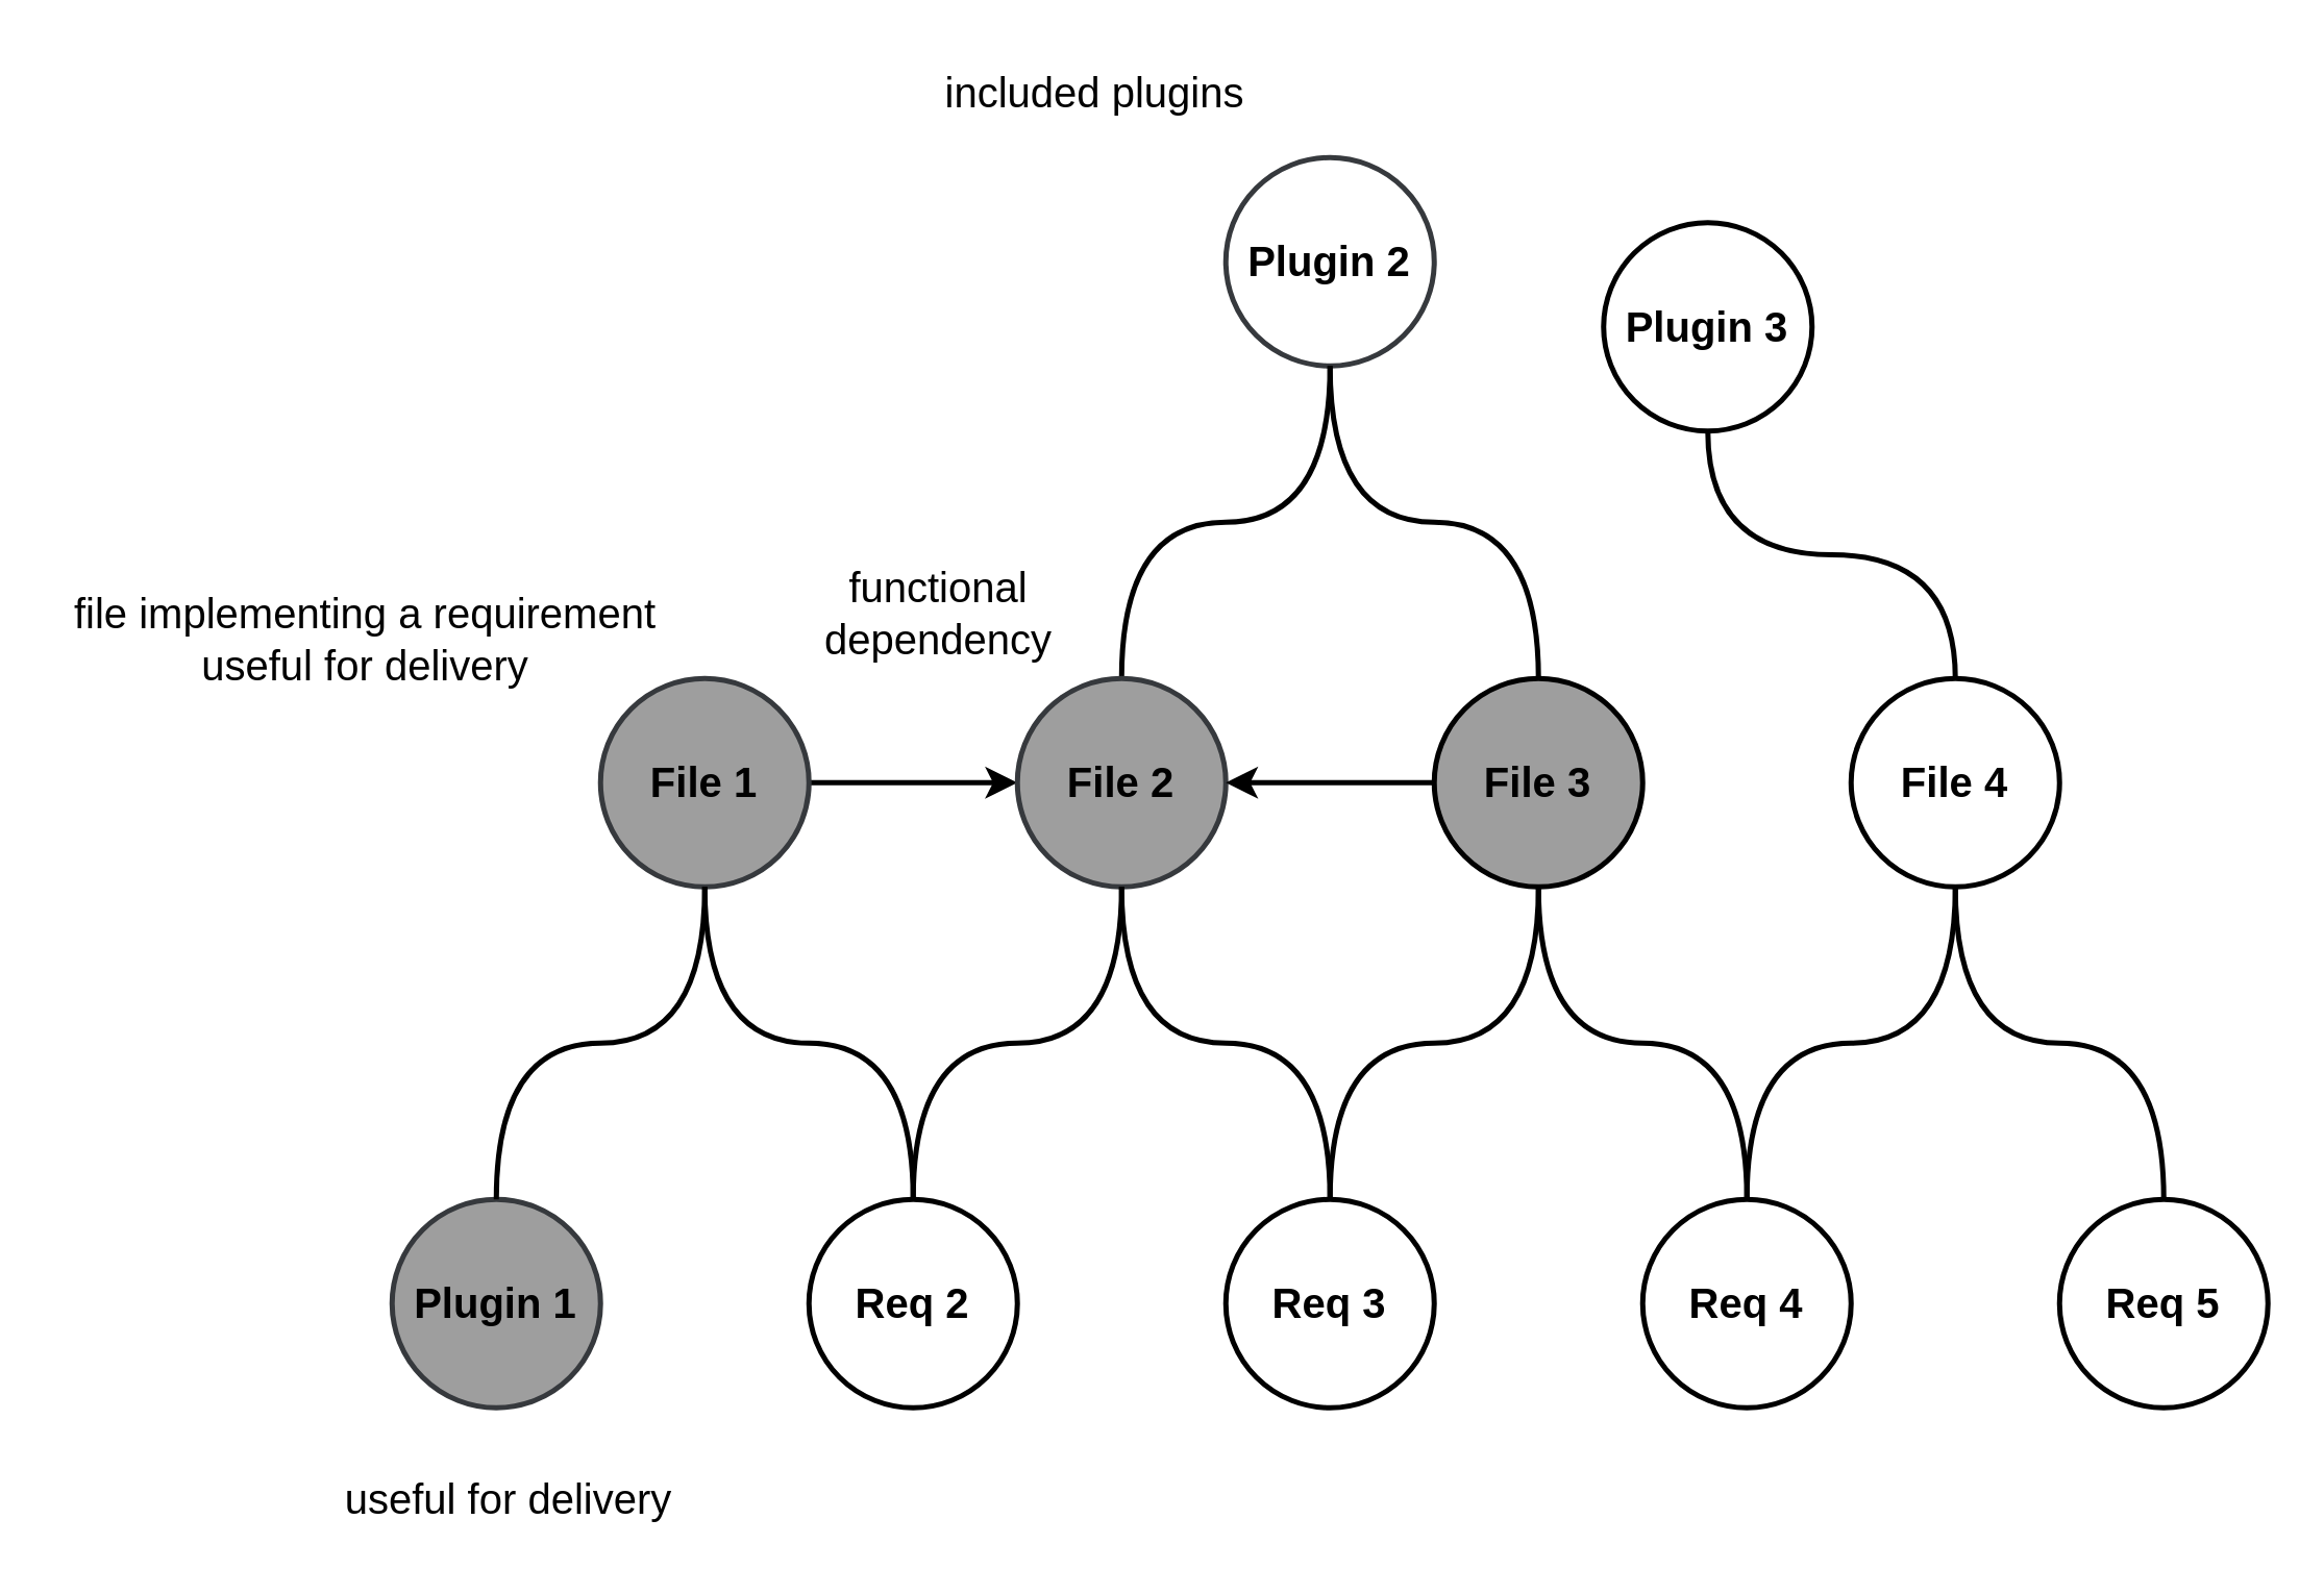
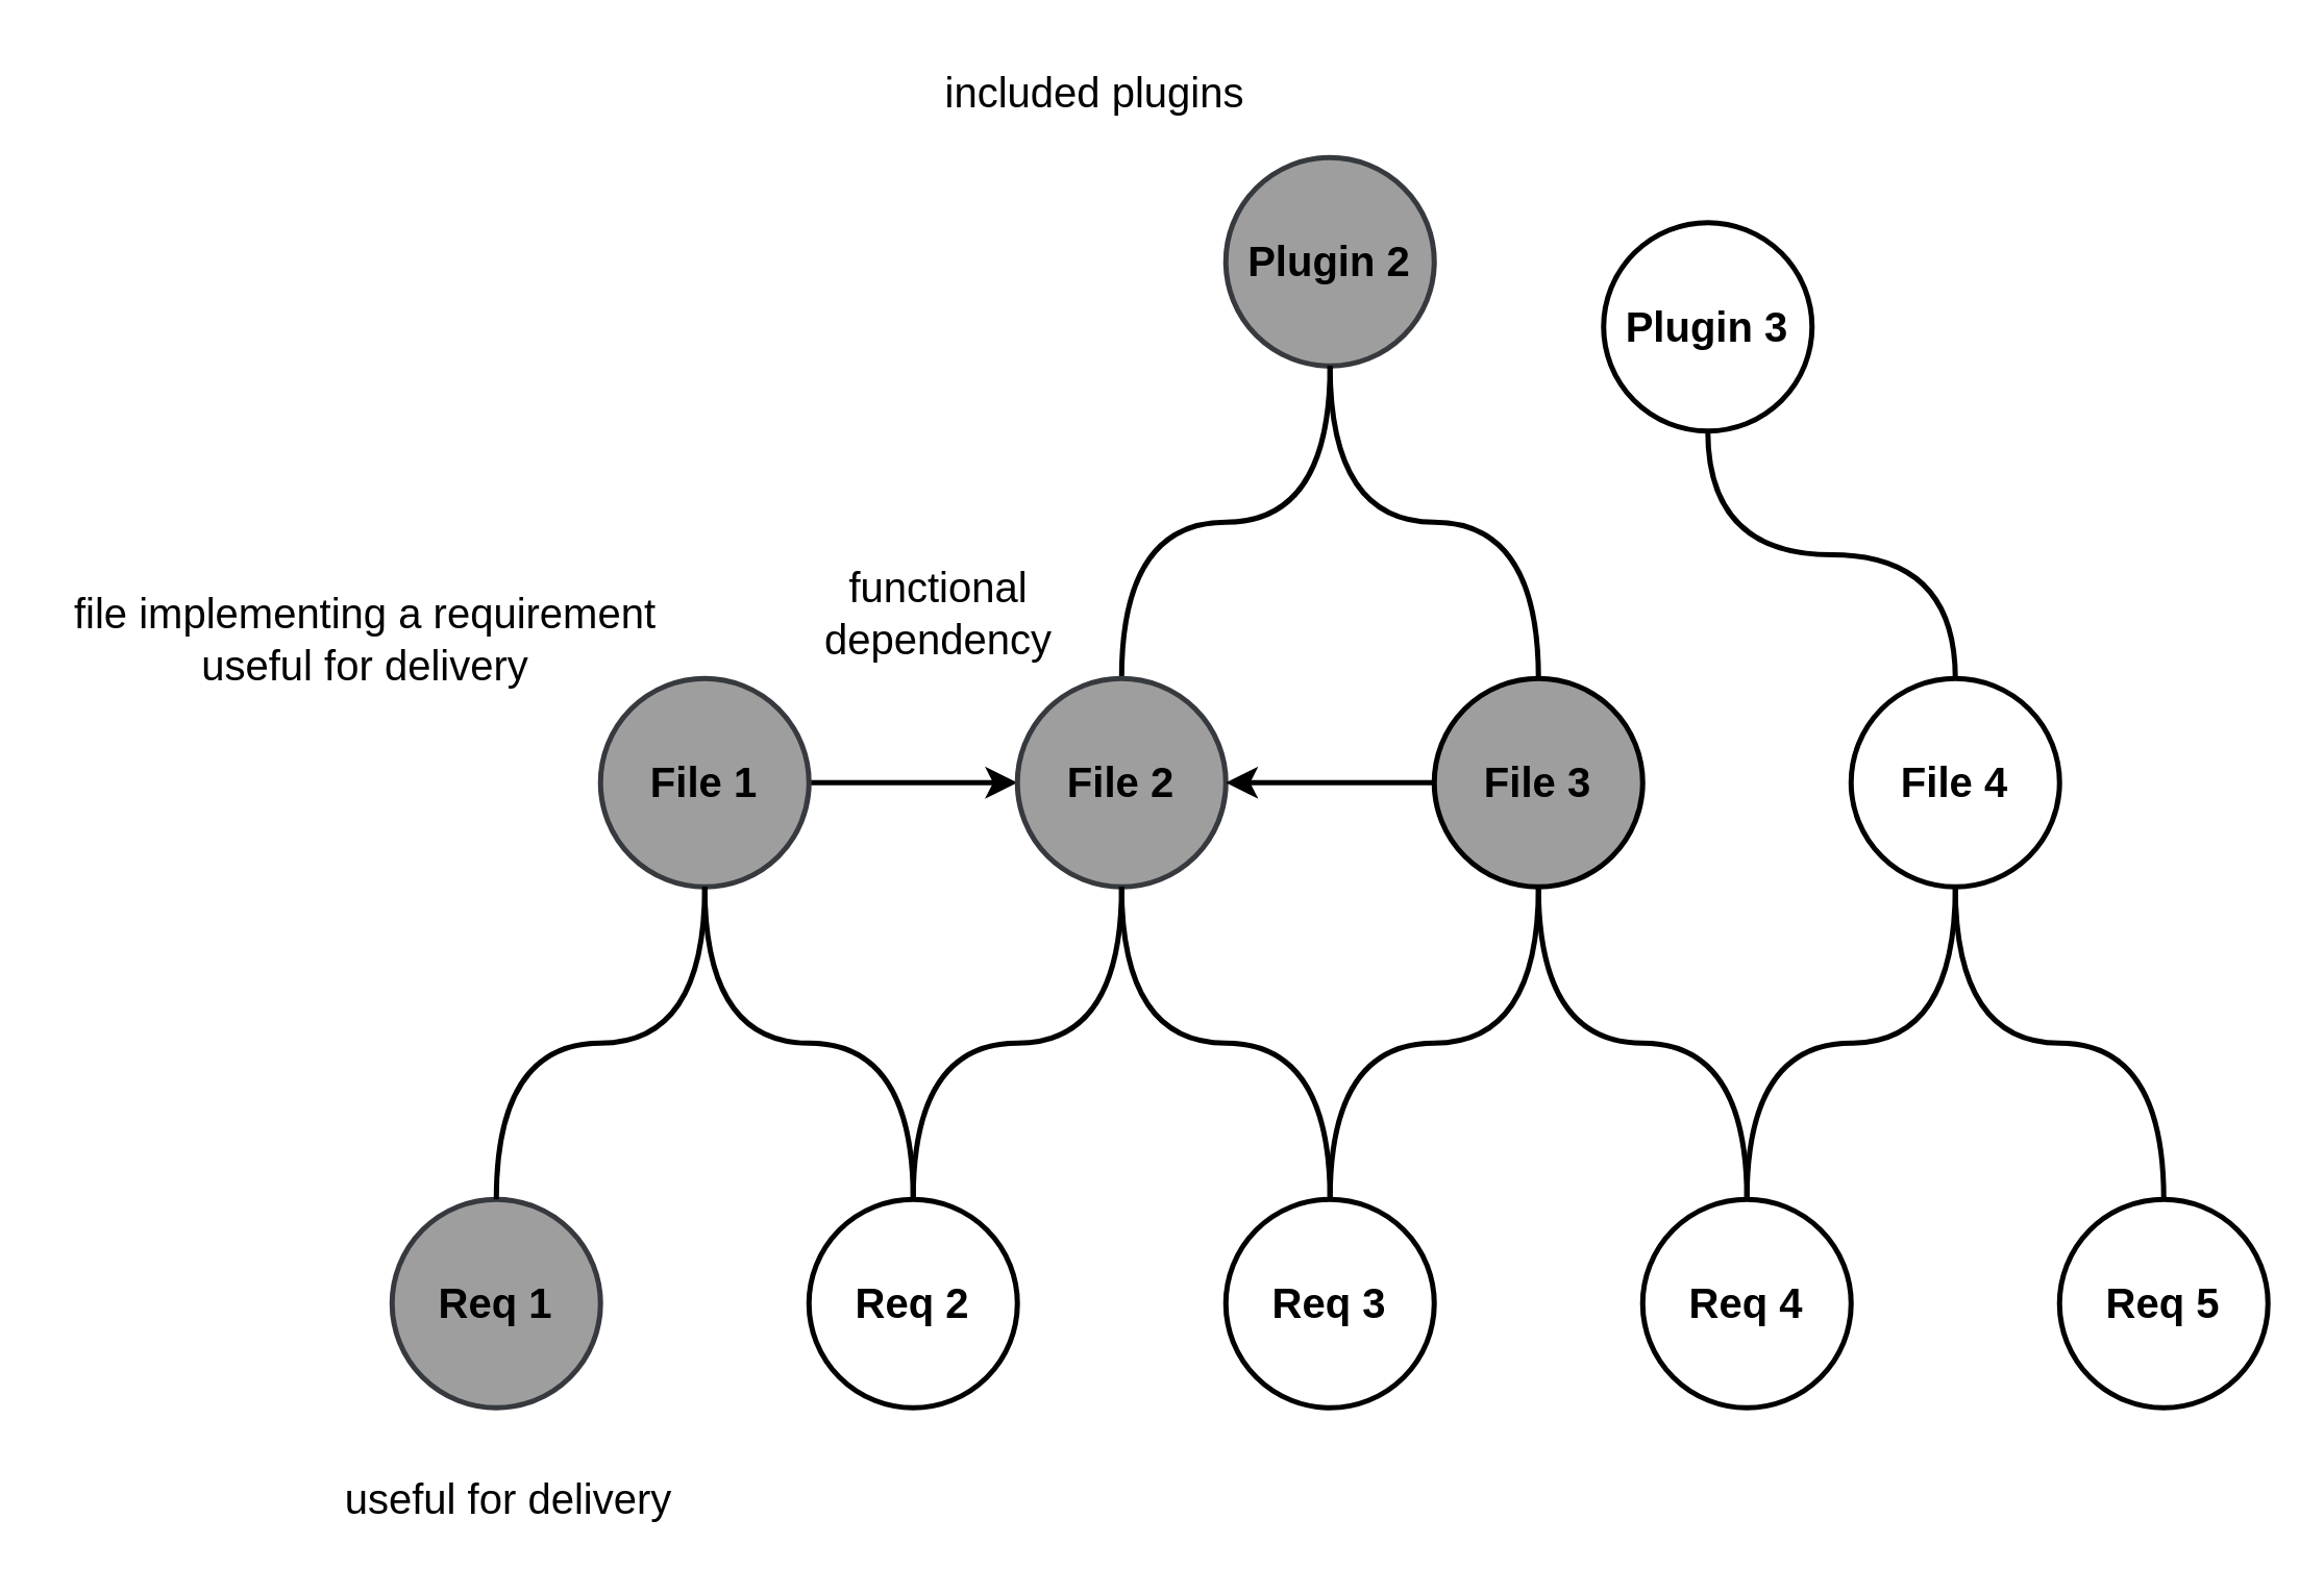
- <mxCell id="2" value="Plugin&amp;nbsp;2" style="ellipse;whiteSpace=wrap;html=1;aspect=fixed;strokeWidth=2;fontSize=16;fontStyle=1;fillColor=#ffffff;strokeColor=#36393d;" parent="1" vertex="1"><mxGeometry x="470" y="60" width="80" height="80" as="geometry" /></mxCell>
+ <mxCell id="2" value="Plugin&amp;nbsp;2" style="ellipse;whiteSpace=wrap;html=1;aspect=fixed;strokeWidth=2;fontSize=16;fontStyle=1;fillColor=#9E9E9E;strokeColor=#36393d;" parent="1" vertex="1"><mxGeometry x="470" y="60" width="80" height="80" as="geometry" /></mxCell>
- <mxCell id="13" value="Plugin 1" style="ellipse;whiteSpace=wrap;html=1;aspect=fixed;strokeWidth=2;fontSize=16;fontStyle=1;gradientDirection=south;fillColor=#9E9E9E;strokeColor=#36393d;" parent="1" vertex="1"><mxGeometry x="150" y="460" width="80" height="80" as="geometry" /></mxCell>
+ <mxCell id="13" value="Req 1" style="ellipse;whiteSpace=wrap;html=1;aspect=fixed;strokeWidth=2;fontSize=16;fontStyle=1;gradientDirection=south;fillColor=#9E9E9E;strokeColor=#36393d;" parent="1" vertex="1"><mxGeometry x="150" y="460" width="80" height="80" as="geometry" /></mxCell>
